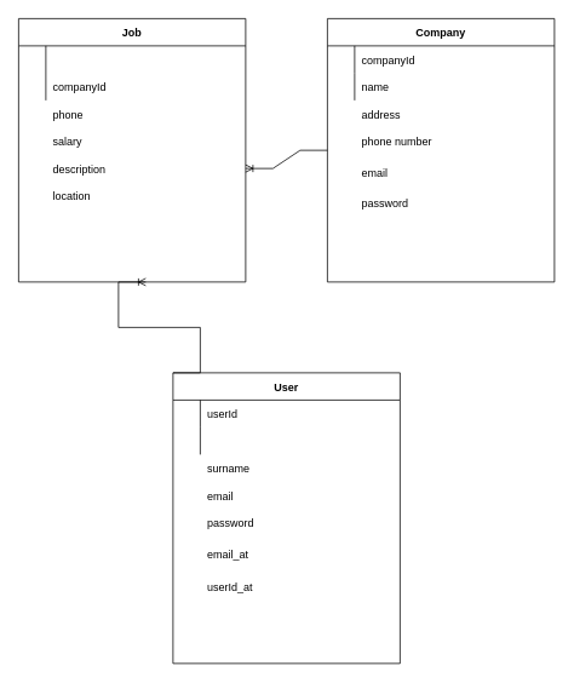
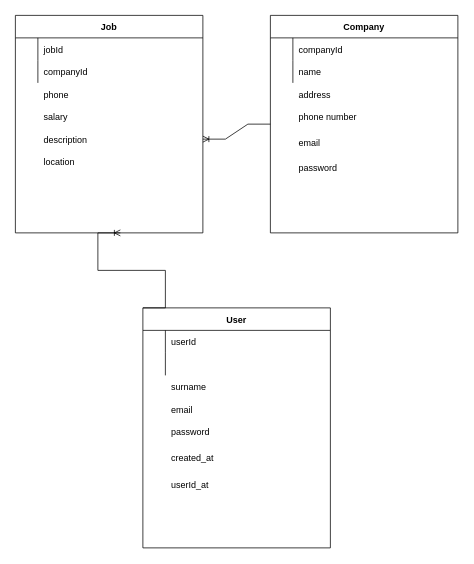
+ <mxCell id="12" value="jobId" style="shape=partialRectangle;overflow=hidden;connectable=0;fillColor=none;top=0;left=0;bottom=0;right=0;align=left;spacingLeft=6;" parent="10" vertex="1"><mxGeometry x="30" width="220" height="30" as="geometry"><mxRectangle width="220" height="30" as="alternateBounds" /></mxGeometry></mxCell>
- <mxCell id="36" value="email_at" style="shape=partialRectangle;overflow=hidden;connectable=0;fillColor=none;top=0;left=0;bottom=0;right=0;align=left;spacingLeft=6;" vertex="1" parent="1"><mxGeometry x="220" y="594" width="220" height="30" as="geometry"><mxRectangle width="220" height="30" as="alternateBounds" /></mxGeometry></mxCell>
+ <mxCell id="36" value="created_at" style="shape=partialRectangle;overflow=hidden;connectable=0;fillColor=none;top=0;left=0;bottom=0;right=0;align=left;spacingLeft=6;" vertex="1" parent="1"><mxGeometry x="220" y="594" width="220" height="30" as="geometry"><mxRectangle width="220" height="30" as="alternateBounds" /></mxGeometry></mxCell>
